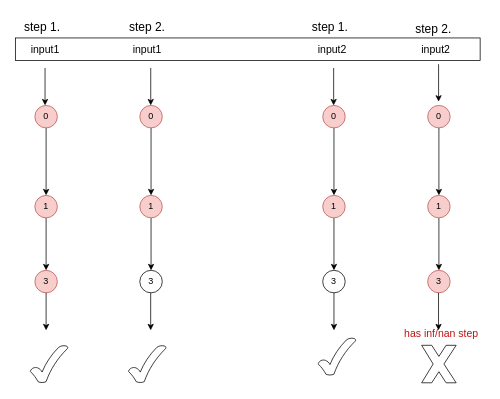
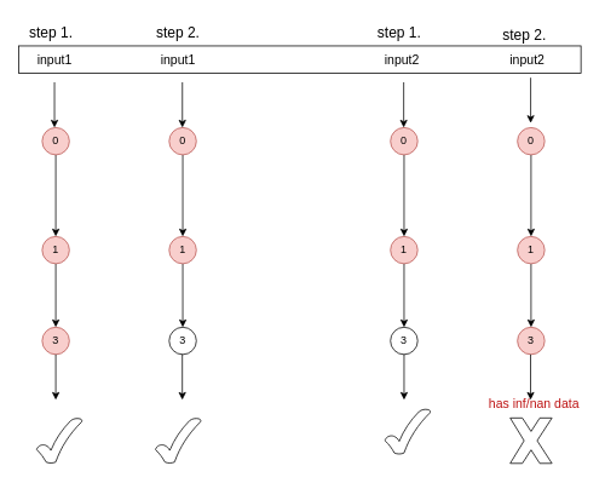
- <mxCell id="35" value="&lt;font color=&quot;#bd1313&quot;&gt;&lt;span style=&quot;font-size: 14px;&quot;&gt;has inf/nan step&lt;/span&gt;&lt;/font&gt;" style="text;html=1;strokeColor=none;fillColor=none;align=center;verticalAlign=middle;whiteSpace=wrap;rounded=0;" vertex="1" parent="1"><mxGeometry x="532" y="430" width="113" height="30" as="geometry" /></mxCell>
+ <mxCell id="35" value="&lt;font color=&quot;#bd1313&quot;&gt;&lt;span style=&quot;font-size: 14px;&quot;&gt;has inf/nan data&lt;/span&gt;&lt;/font&gt;" style="text;html=1;strokeColor=none;fillColor=none;align=center;verticalAlign=middle;whiteSpace=wrap;rounded=0;" vertex="1" parent="1"><mxGeometry x="532" y="430" width="113" height="30" as="geometry" /></mxCell>
